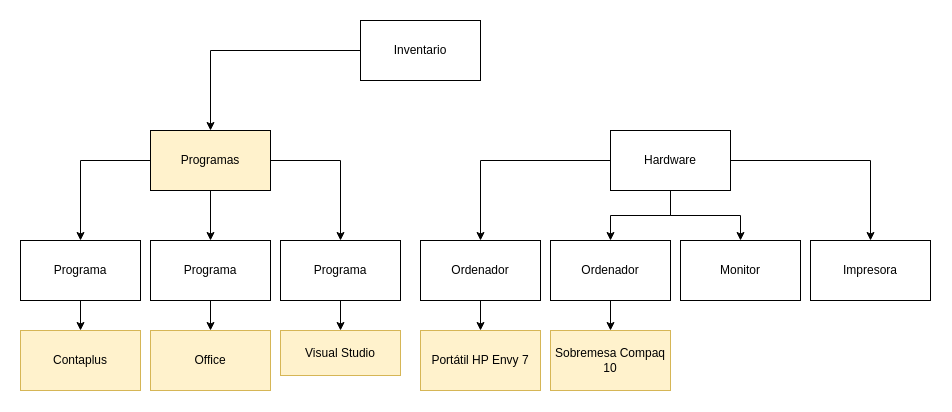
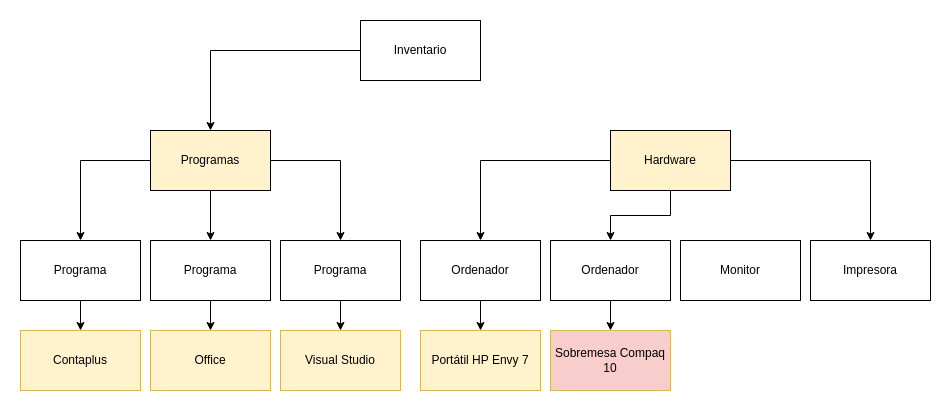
- <mxCell id="8" value="Hardware" style="rounded=0;whiteSpace=wrap;html=1;" vertex="1" parent="1"><mxGeometry x="610" y="130" width="120" height="60" as="geometry" /></mxCell>
+ <mxCell id="8" value="Hardware" style="rounded=0;whiteSpace=wrap;html=1;fillColor=#fff2cc;" vertex="1" parent="1"><mxGeometry x="610" y="130" width="120" height="60" as="geometry" /></mxCell>
- <mxCell id="6" style="edgeStyle=orthogonalEdgeStyle;rounded=0;orthogonalLoop=1;jettySize=auto;html=1;" edge="1" parent="1" source="8" target="22"><mxGeometry relative="1" as="geometry" /></mxCell>
- <mxCell id="19" value="Visual Studio" style="rounded=0;whiteSpace=wrap;html=1;fillColor=#fff2cc;strokeColor=#d6b656;" vertex="1" parent="1"><mxGeometry x="280" y="330" width="120" height="45" as="geometry" /></mxCell>
+ <mxCell id="19" value="Visual Studio" style="rounded=0;whiteSpace=wrap;html=1;fillColor=#fff2cc;strokeColor=#d6b656;" vertex="1" parent="1"><mxGeometry x="280" y="330" width="120" height="60" as="geometry" /></mxCell>
- <mxCell id="28" value="Sobremesa Compaq 10" style="rounded=0;whiteSpace=wrap;html=1;fillColor=#fff2cc;strokeColor=#d6b656;" vertex="1" parent="1"><mxGeometry x="550" y="330" width="120" height="60" as="geometry" /></mxCell>
+ <mxCell id="28" value="Sobremesa Compaq 10" style="rounded=0;whiteSpace=wrap;html=1;fillColor=#f8cecc;strokeColor=#d6b656;" vertex="1" parent="1"><mxGeometry x="550" y="330" width="120" height="60" as="geometry" /></mxCell>
